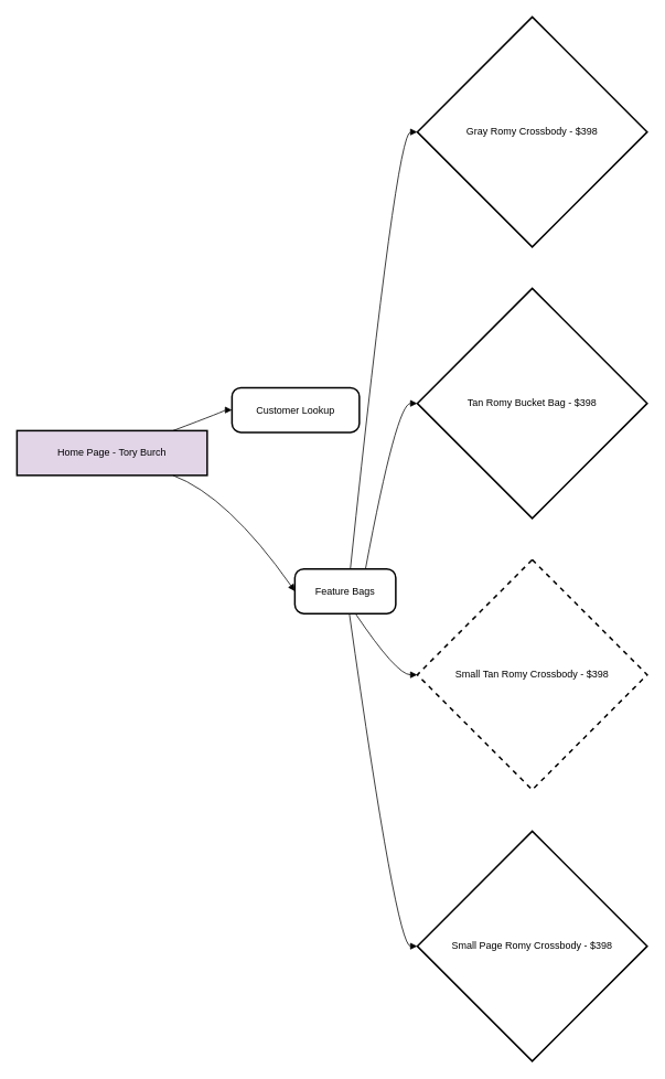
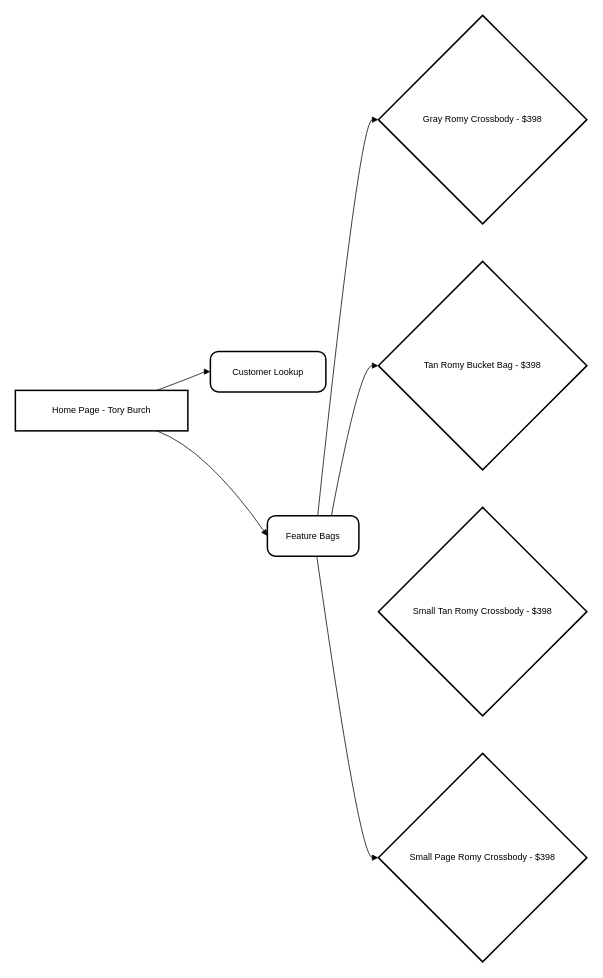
- <mxCell id="2" value="Home Page - Tory Burch" style="whiteSpace=wrap;strokeWidth=2;fillColor=#e1d5e7;" vertex="1" parent="1"><mxGeometry x="20" y="520" width="230" height="54" as="geometry" /></mxCell>
+ <mxCell id="2" value="Home Page - Tory Burch" style="whiteSpace=wrap;strokeWidth=2;" vertex="1" parent="1"><mxGeometry x="20" y="520" width="230" height="54" as="geometry" /></mxCell>
- <mxCell id="13" value="" style="curved=1;startArrow=none;endArrow=block;exitX=0.6;exitY=1;entryX=0;entryY=0.5;" edge="1" parent="1" source="4" target="7"><mxGeometry relative="1" as="geometry"><Array as="points"><mxPoint x="479" y="815" /></Array></mxGeometry></mxCell>
- <mxCell id="7" value="Small Tan Romy Crossbody - $398" style="rhombus;strokeWidth=2;whiteSpace=wrap;dashed=1;" vertex="1" parent="1"><mxGeometry x="504" y="676" width="278" height="278" as="geometry" /></mxCell>
+ <mxCell id="7" value="Small Tan Romy Crossbody - $398" style="rhombus;strokeWidth=2;whiteSpace=wrap;" vertex="1" parent="1"><mxGeometry x="504" y="676" width="278" height="278" as="geometry" /></mxCell>
